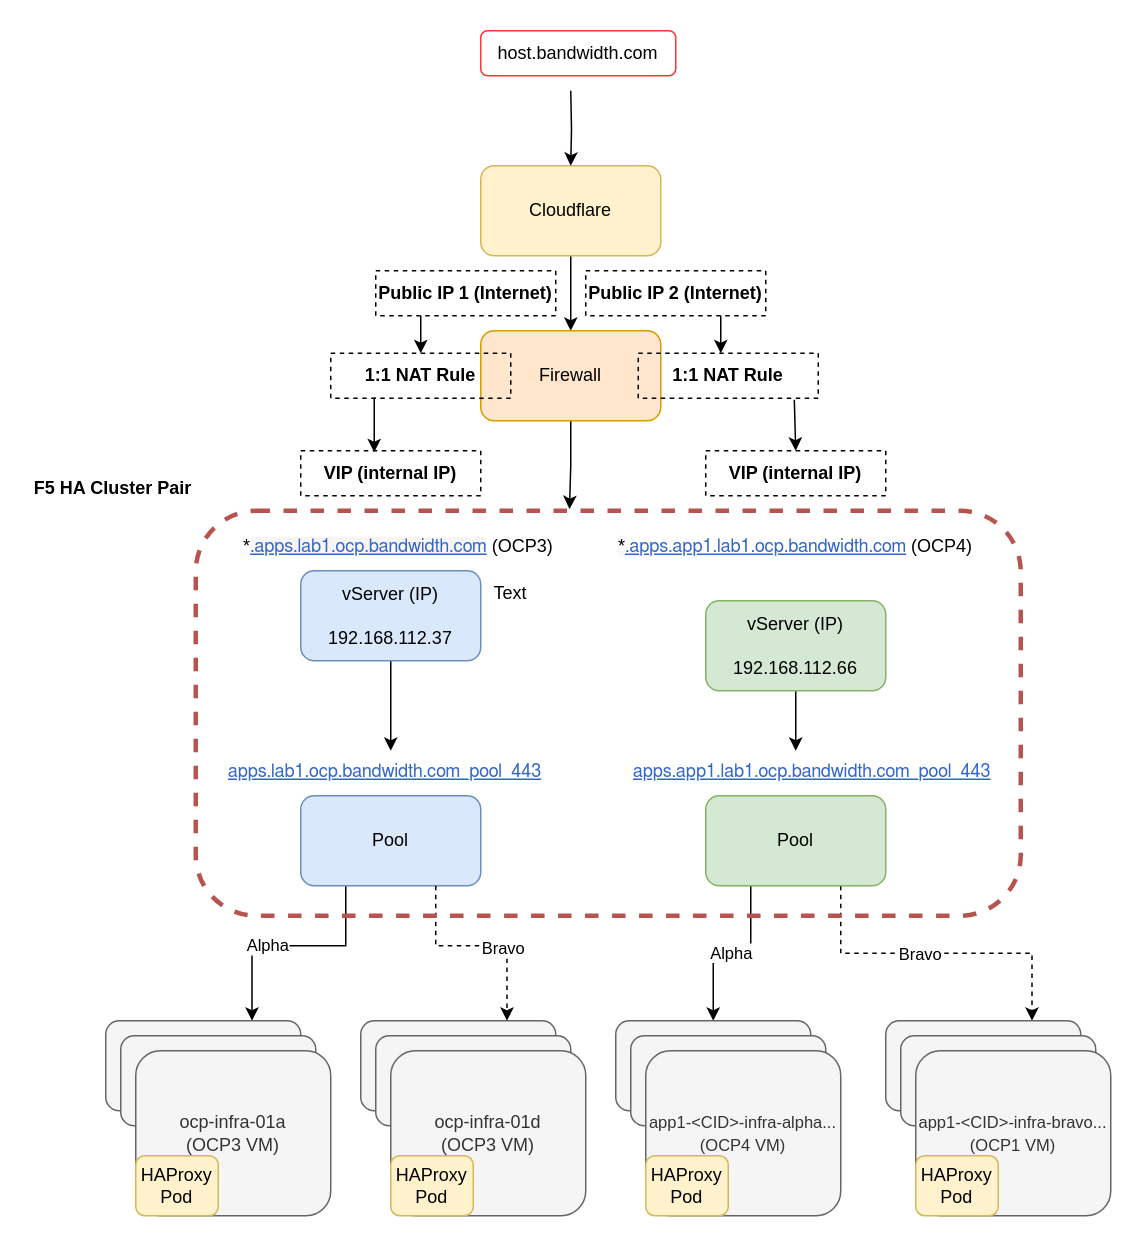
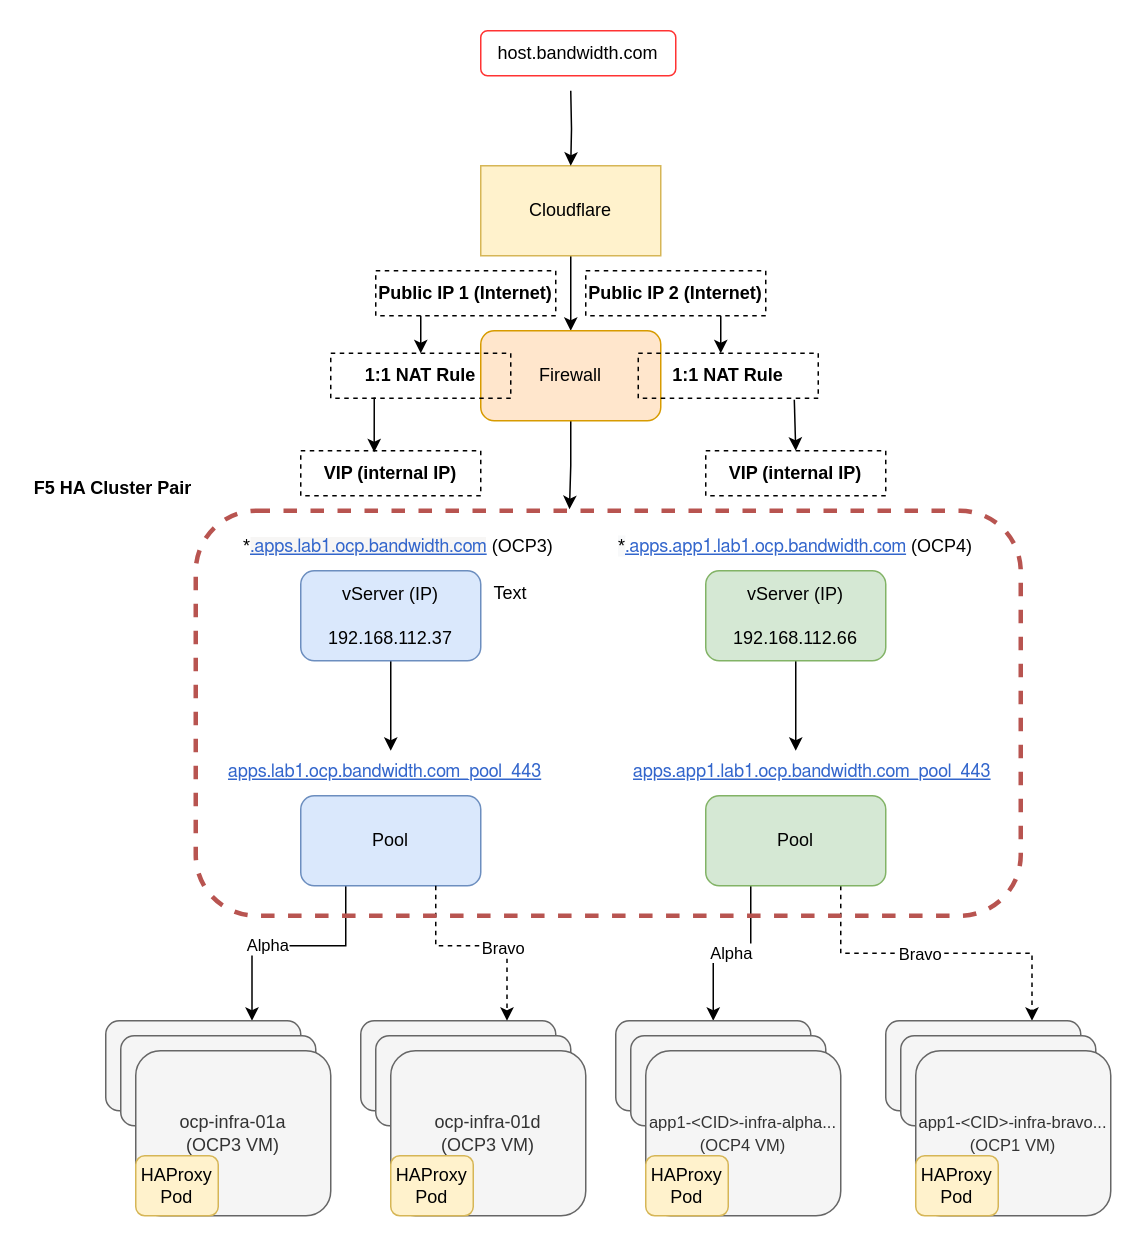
- <mxCell id="38" value="Cloudflare" style="rounded=1;whiteSpace=wrap;html=1;fillColor=#fff2cc;strokeColor=#d6b656;" parent="1" vertex="1"><mxGeometry x="320" y="110" width="120" height="60" as="geometry" /></mxCell>
+ <mxCell id="38" value="Cloudflare" style="whiteSpace=wrap;html=1;fillColor=#fff2cc;strokeColor=#d6b656;rounded=0;" parent="1" vertex="1"><mxGeometry x="320" y="110" width="120" height="60" as="geometry" /></mxCell>
- <mxCell id="5" value="vServer (IP)&lt;br&gt;&lt;br&gt;192.168.112.66" style="rounded=1;whiteSpace=wrap;html=1;fillColor=#d5e8d4;strokeColor=#82b366;" parent="1" vertex="1"><mxGeometry x="470" y="400" width="120" height="60" as="geometry" /></mxCell>
+ <mxCell id="5" value="vServer (IP)&lt;br&gt;&lt;br&gt;192.168.112.66" style="rounded=1;whiteSpace=wrap;html=1;fillColor=#d5e8d4;strokeColor=#82b366;" parent="1" vertex="1"><mxGeometry x="470" y="380" width="120" height="60" as="geometry" /></mxCell>
